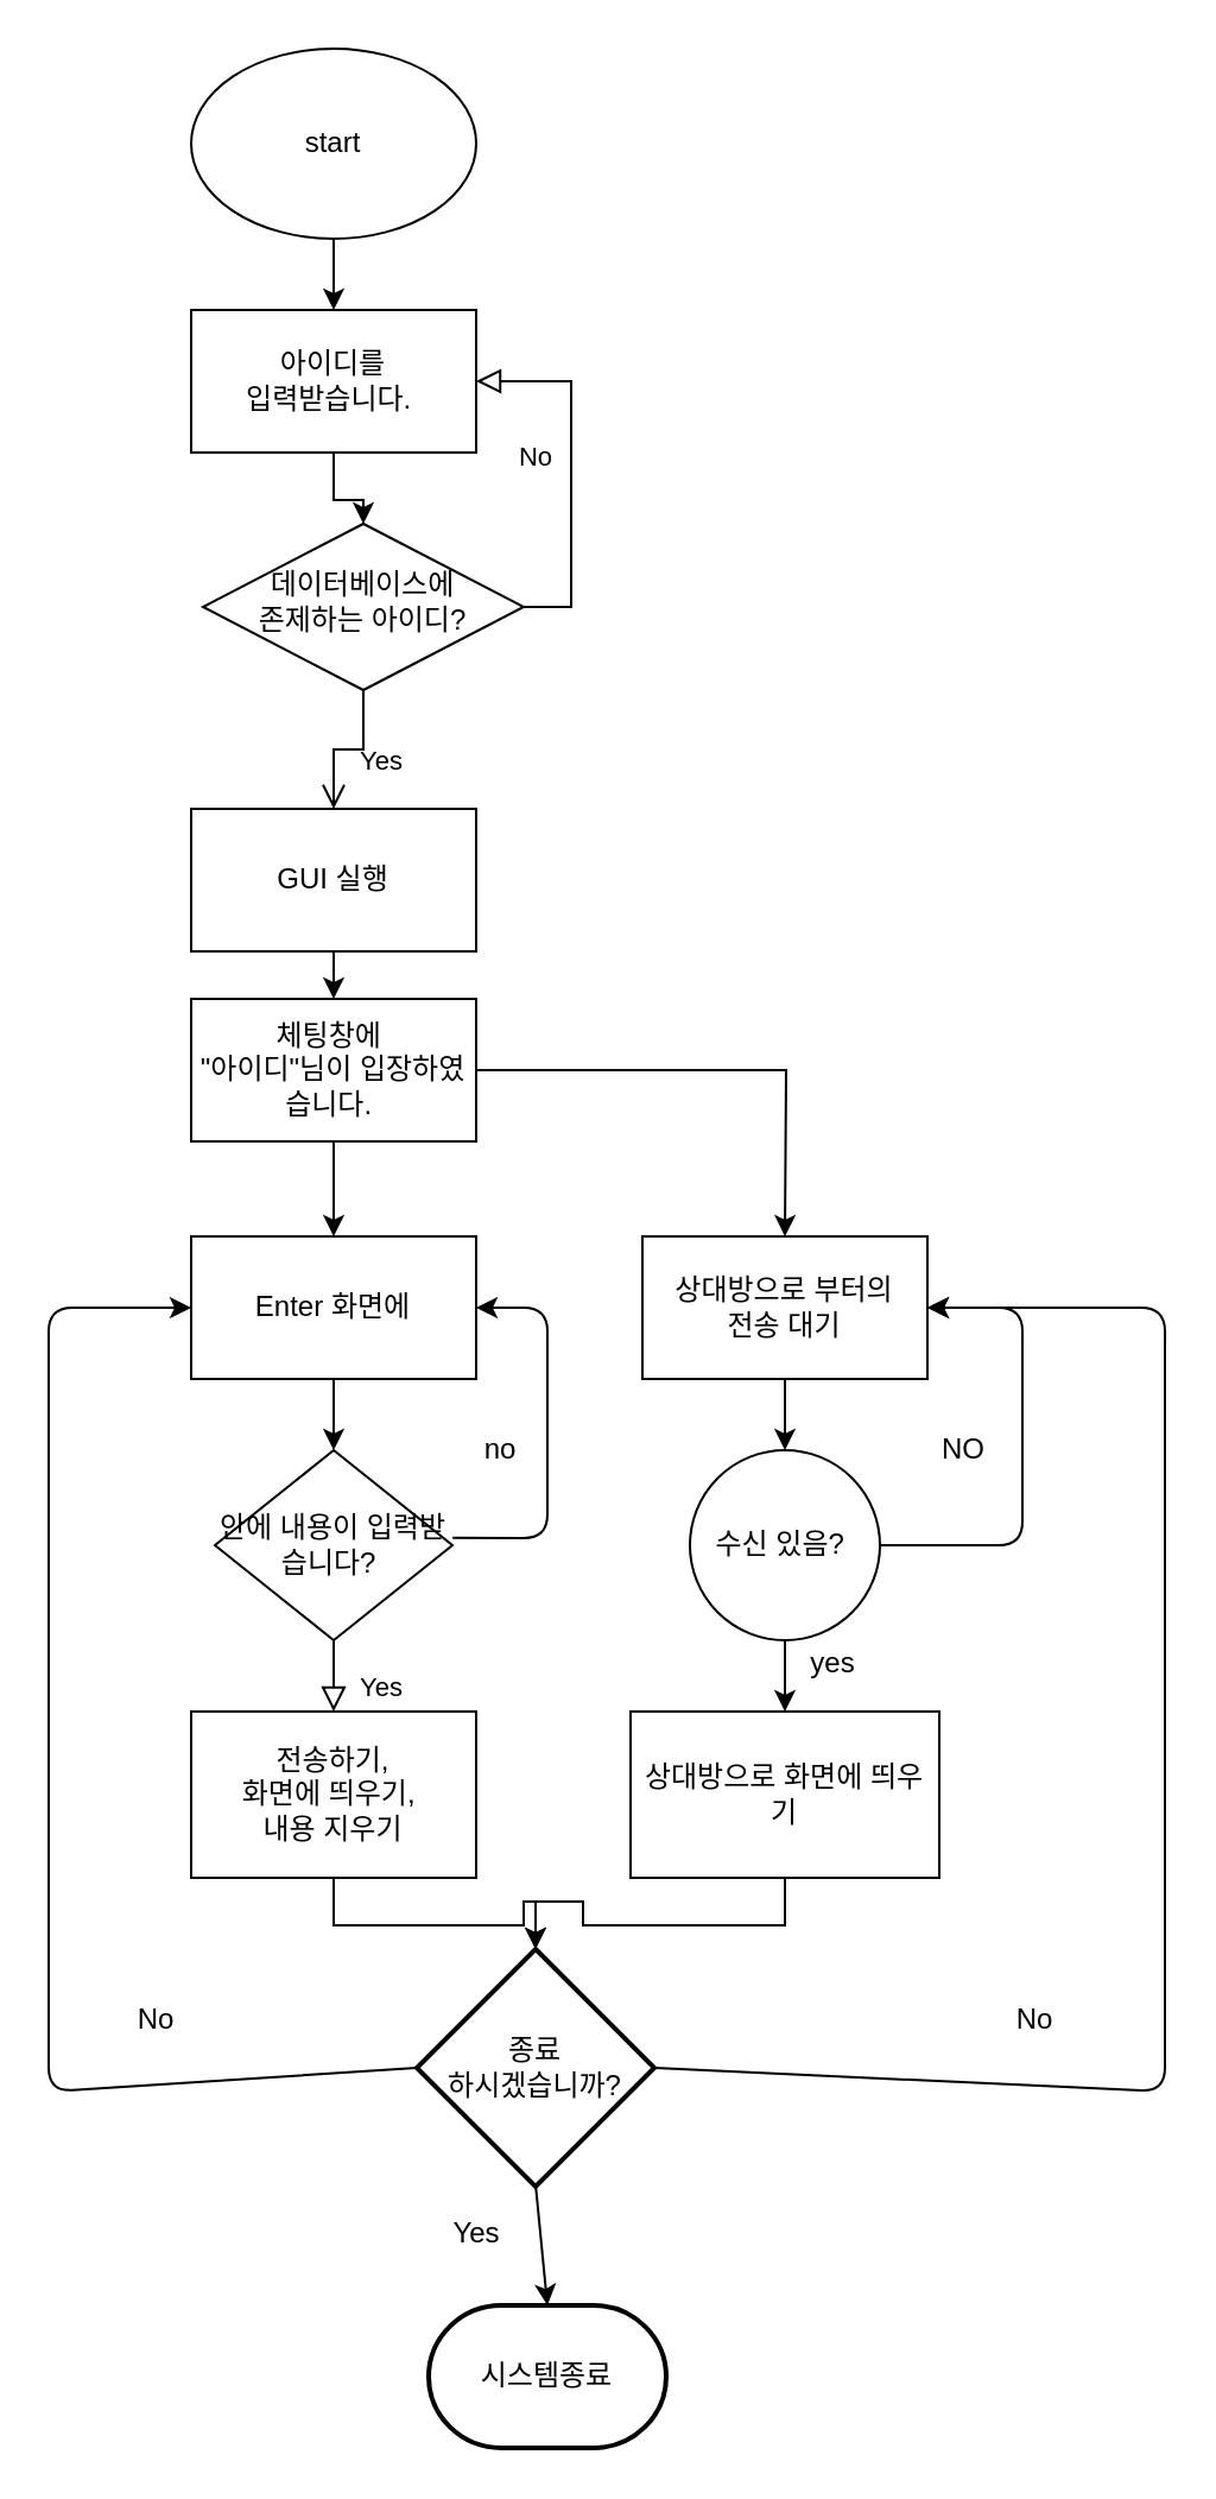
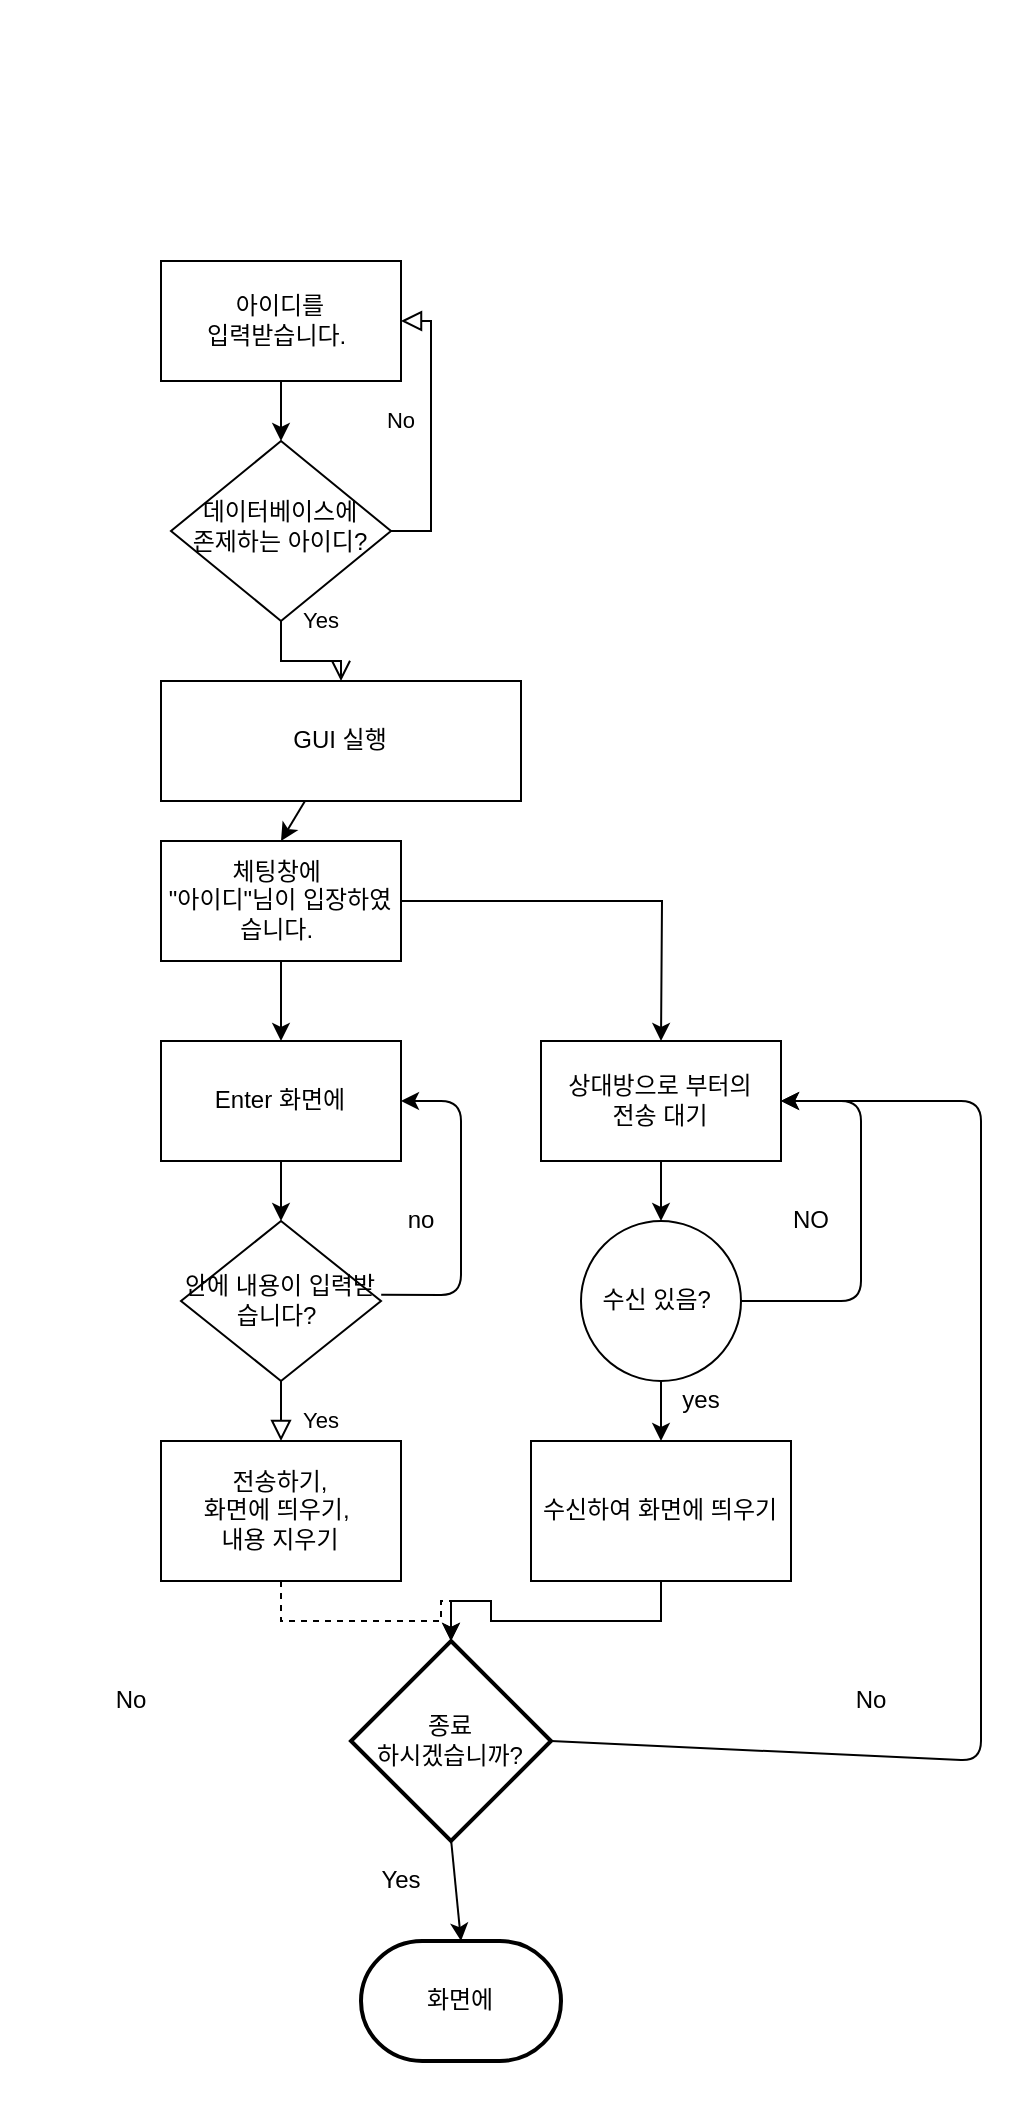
- <mxCell id="5" value="start" style="ellipse;whiteSpace=wrap;html=1;" vertex="1" parent="1"><mxGeometry x="80" y="20" width="120" height="80" as="geometry" /></mxCell>
- <mxCell id="38" value="" style="endArrow=classic;html=1;exitX=0.5;exitY=1;exitDx=0;exitDy=0;entryX=0.5;entryY=0;entryDx=0;entryDy=0;" edge="1" parent="1" source="5" target="7"><mxGeometry width="50" height="50" relative="1" as="geometry"><mxPoint x="120" y="230" as="sourcePoint" /><mxPoint x="170" y="180" as="targetPoint" /></mxGeometry></mxCell>
- <mxCell id="4" value="데이터베이스에&lt;br&gt;존제하는 아이디?" style="rhombus;whiteSpace=wrap;html=1;shadow=0;fontFamily=Helvetica;fontSize=12;align=center;strokeWidth=1;spacing=6;spacingTop=-4;" parent="1" vertex="1"><mxGeometry x="85" y="220" width="135" height="70" as="geometry" /></mxCell>
+ <mxCell id="4" value="데이터베이스에&lt;br&gt;존제하는 아이디?" style="rhombus;whiteSpace=wrap;html=1;shadow=0;fontFamily=Helvetica;fontSize=12;align=center;strokeWidth=1;spacing=6;spacingTop=-4;" parent="1" vertex="1"><mxGeometry x="85" y="220" width="110" height="90" as="geometry" /></mxCell>
- <mxCell id="8" value="GUI 실행" style="rounded=0;whiteSpace=wrap;html=1;" vertex="1" parent="1"><mxGeometry x="80" y="340" width="120" height="60" as="geometry" /></mxCell>
+ <mxCell id="8" value="GUI 실행" style="rounded=0;whiteSpace=wrap;html=1;" vertex="1" parent="1"><mxGeometry x="80" y="340" width="180" height="60" as="geometry" /></mxCell>
- <mxCell id="29" value="상대방으로 화면에 띄우기" style="rounded=0;whiteSpace=wrap;html=1;" vertex="1" parent="1"><mxGeometry x="265" y="720" width="130" height="70" as="geometry" /></mxCell>
+ <mxCell id="29" value="수신하여 화면에 띄우기" style="rounded=0;whiteSpace=wrap;html=1;" vertex="1" parent="1"><mxGeometry x="265" y="720" width="130" height="70" as="geometry" /></mxCell>
- <mxCell id="31" value="" style="endArrow=classic;html=1;exitX=0;exitY=0.5;exitDx=0;exitDy=0;exitPerimeter=0;entryX=0;entryY=0.5;entryDx=0;entryDy=0;" edge="1" parent="1" source="30" target="12"><mxGeometry width="50" height="50" relative="1" as="geometry"><mxPoint x="120" y="840" as="sourcePoint" /><mxPoint x="170" y="790" as="targetPoint" /><Array as="points"><mxPoint x="20" y="880" /><mxPoint x="20" y="550" /></Array></mxGeometry></mxCell>
- <mxCell id="19" style="edgeStyle=orthogonalEdgeStyle;rounded=0;orthogonalLoop=1;jettySize=auto;html=1;entryX=0.5;entryY=0;entryDx=0;entryDy=0;entryPerimeter=0;" edge="1" parent="1" source="20" target="30"><mxGeometry relative="1" as="geometry" /></mxCell>
+ <mxCell id="19" style="edgeStyle=orthogonalEdgeStyle;rounded=0;orthogonalLoop=1;jettySize=auto;html=1;entryX=0.5;entryY=0;entryDx=0;entryDy=0;entryPerimeter=0;dashed=1;" edge="1" parent="1" source="20" target="30"><mxGeometry relative="1" as="geometry" /></mxCell>
- <mxCell id="36" value="시스템종료" style="strokeWidth=2;html=1;shape=mxgraph.flowchart.terminator;whiteSpace=wrap;" vertex="1" parent="1"><mxGeometry x="180" y="970" width="100" height="60" as="geometry" /></mxCell>
+ <mxCell id="36" value="화면에" style="strokeWidth=2;html=1;shape=mxgraph.flowchart.terminator;whiteSpace=wrap;" vertex="1" parent="1"><mxGeometry x="180" y="970" width="100" height="60" as="geometry" /></mxCell>
